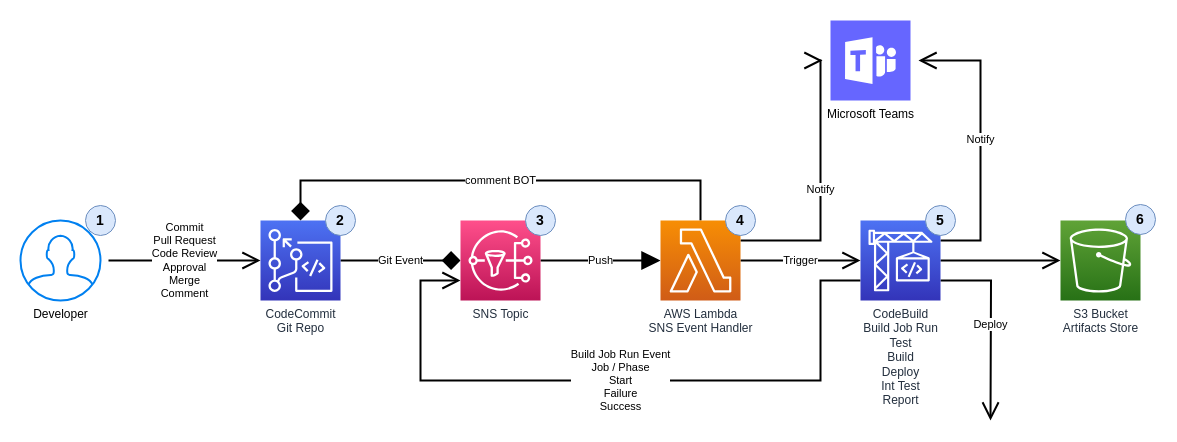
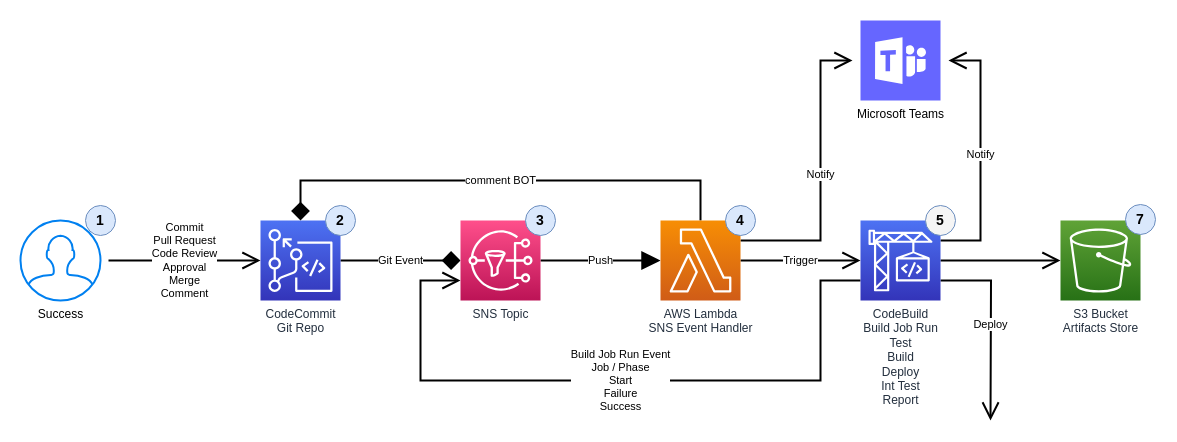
- <mxCell id="18" value="Microsoft Teams" style="sketch=0;pointerEvents=1;shadow=0;dashed=0;html=1;strokeColor=none;fillColor=#6666FF;labelPosition=center;verticalLabelPosition=bottom;verticalAlign=top;align=center;outlineConnect=0;shape=mxgraph.veeam2.microsoft_teams;hachureGap=4;" parent="1" vertex="1"><mxGeometry x="830" y="20" width="80" height="80" as="geometry" /></mxCell>
+ <mxCell id="18" value="Microsoft Teams" style="sketch=0;pointerEvents=1;shadow=0;dashed=0;html=1;strokeColor=none;fillColor=#6666FF;labelPosition=center;verticalLabelPosition=bottom;verticalAlign=top;align=center;outlineConnect=0;shape=mxgraph.veeam2.microsoft_teams;hachureGap=4;" parent="1" vertex="1"><mxGeometry x="860" y="20" width="80" height="80" as="geometry" /></mxCell>
- <mxCell id="24" value="6" style="ellipse;whiteSpace=wrap;html=1;aspect=fixed;hachureGap=4;pointerEvents=0;fillColor=#dae8fc;strokeColor=#6c8ebf;fontSize=14;fontStyle=1" parent="1" vertex="1"><mxGeometry x="1125" y="204" width="30" height="30" as="geometry" /></mxCell>
+ <mxCell id="24" value="7" style="ellipse;whiteSpace=wrap;html=1;aspect=fixed;hachureGap=4;pointerEvents=0;fillColor=#dae8fc;strokeColor=#6c8ebf;fontSize=14;fontStyle=1" parent="1" vertex="1"><mxGeometry x="1125" y="204" width="30" height="30" as="geometry" /></mxCell>
- <mxCell id="23" value="5" style="ellipse;whiteSpace=wrap;html=1;aspect=fixed;hachureGap=4;pointerEvents=0;fillColor=#dae8fc;strokeColor=#6c8ebf;fontSize=14;fontStyle=1" parent="1" vertex="1"><mxGeometry x="925" y="205" width="30" height="30" as="geometry" /></mxCell>
+ <mxCell id="23" value="5" style="ellipse;whiteSpace=wrap;html=1;aspect=fixed;hachureGap=4;pointerEvents=0;fillColor=#f5f5f5;strokeColor=#6c8ebf;fontSize=14;fontStyle=1;" parent="1" vertex="1"><mxGeometry x="925" y="205" width="30" height="30" as="geometry" /></mxCell>
- <mxCell id="16" value="Developer" style="html=1;verticalLabelPosition=bottom;align=center;labelBackgroundColor=#ffffff;verticalAlign=top;strokeWidth=2;strokeColor=#0080F0;shadow=0;dashed=0;shape=mxgraph.ios7.icons.user;hachureGap=4;pointerEvents=0;" parent="1" vertex="1"><mxGeometry x="20" y="220" width="80" height="80" as="geometry" /></mxCell>
+ <mxCell id="16" value="Success" style="html=1;verticalLabelPosition=bottom;align=center;labelBackgroundColor=#ffffff;verticalAlign=top;strokeWidth=2;strokeColor=#0080F0;shadow=0;dashed=0;shape=mxgraph.ios7.icons.user;hachureGap=4;pointerEvents=0;" parent="1" vertex="1"><mxGeometry x="20" y="220" width="80" height="80" as="geometry" /></mxCell>
